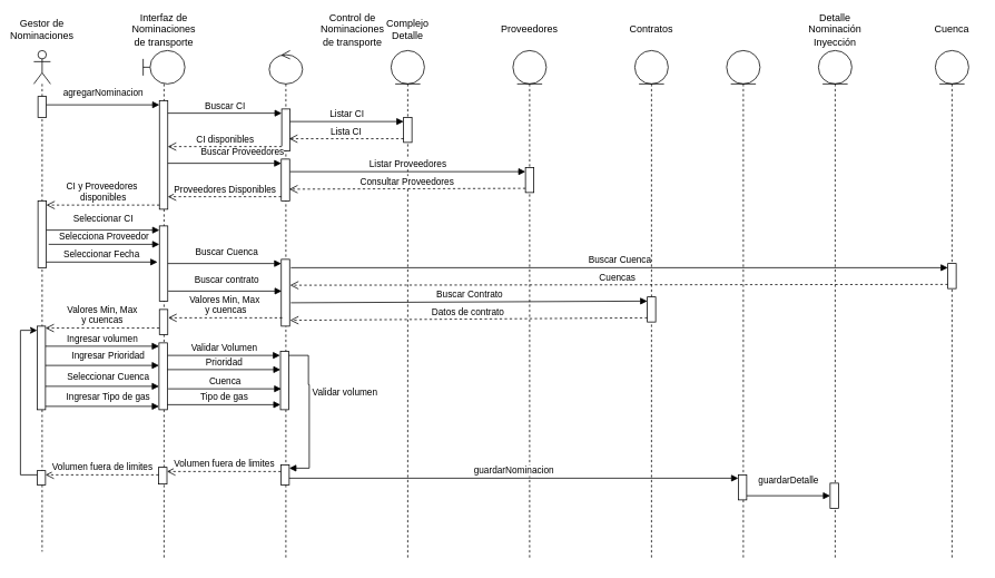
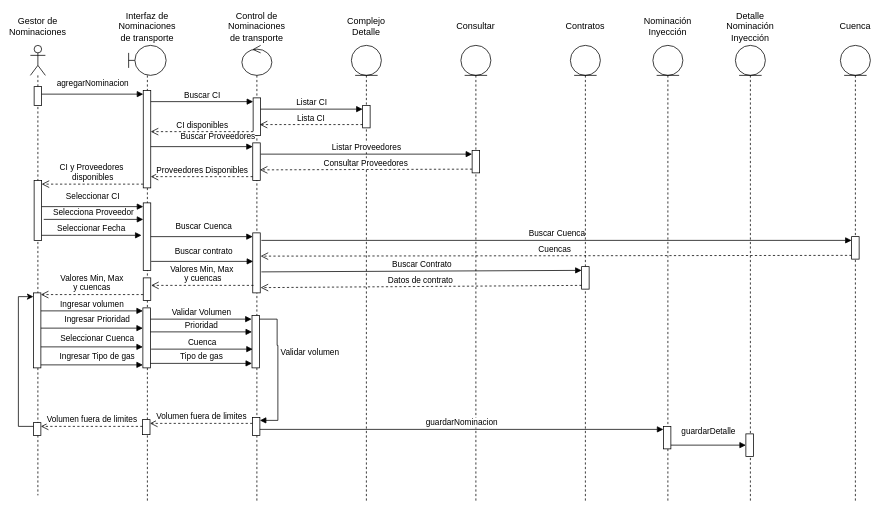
- <mxCell id="28" value="Control de Nominaciones de transporte" style="text;html=1;align=center;verticalAlign=middle;whiteSpace=wrap;rounded=0;" parent="1" vertex="1"><mxGeometry x="392" y="20" width="60" height="30" as="geometry" /></mxCell>
+ <mxCell id="28" value="Control de Nominaciones de transporte" style="text;html=1;align=center;verticalAlign=middle;whiteSpace=wrap;rounded=0;" parent="1" vertex="1"><mxGeometry x="312" y="20" width="60" height="30" as="geometry" /></mxCell>
- <mxCell id="34" value="Proveedores" style="text;html=1;align=center;verticalAlign=middle;whiteSpace=wrap;rounded=0;" parent="1" vertex="1"><mxGeometry x="604" y="20" width="60" height="30" as="geometry" /></mxCell>
+ <mxCell id="34" value="Consultar" style="text;html=1;align=center;verticalAlign=middle;whiteSpace=wrap;rounded=0;" parent="1" vertex="1"><mxGeometry x="604" y="20" width="60" height="30" as="geometry" /></mxCell>
+ <mxCell id="52" value="Nominación&lt;div&gt;Inyección&lt;/div&gt;" style="text;html=1;align=center;verticalAlign=middle;whiteSpace=wrap;rounded=0;" parent="1" vertex="1"><mxGeometry x="860" y="20" width="60" height="30" as="geometry" /></mxCell>
